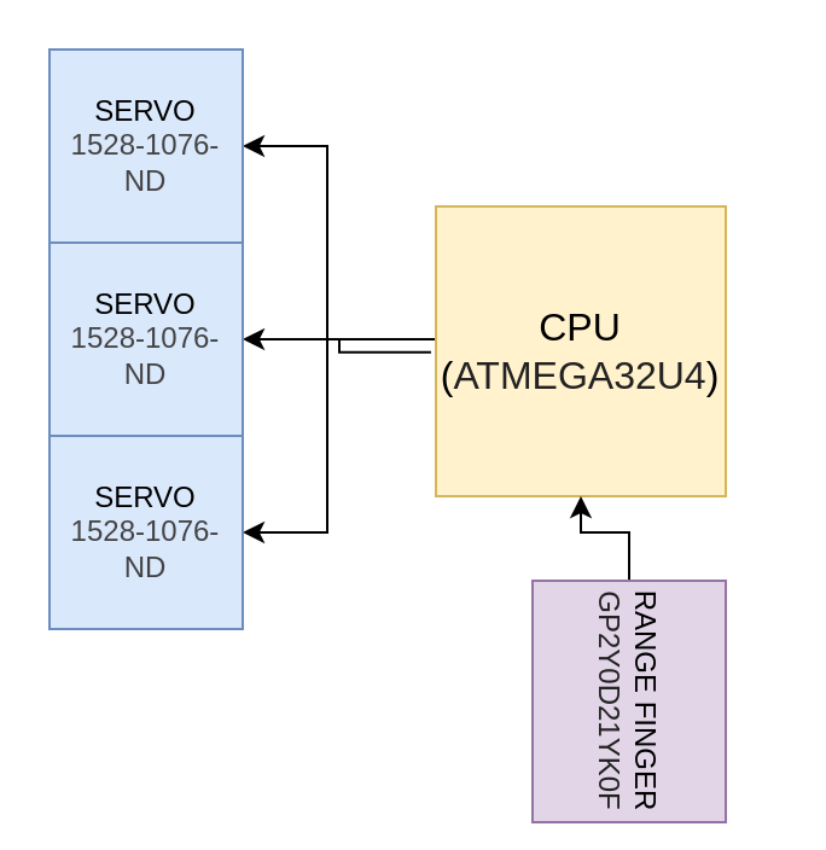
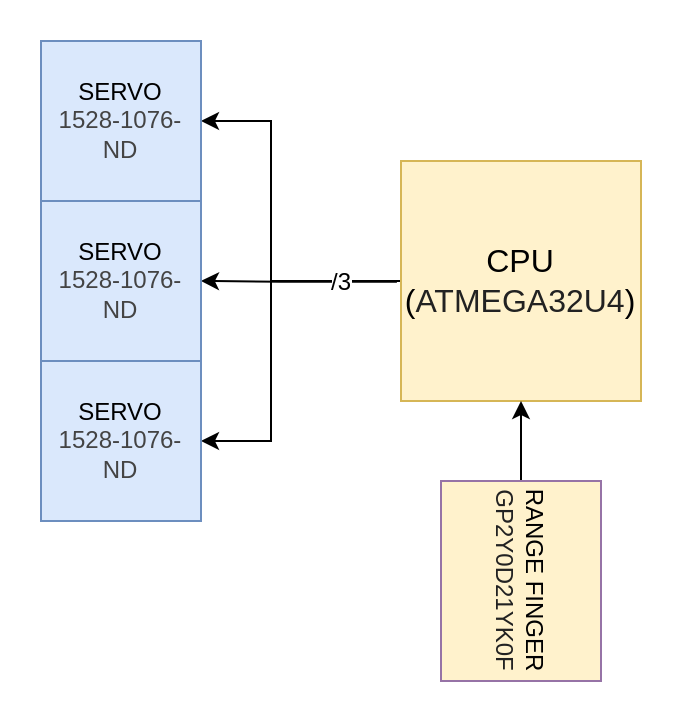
- <mxCell id="6" value="&lt;font style=&quot;font-size: 16px&quot;&gt;CPU&lt;br&gt;&lt;font style=&quot;font-size: 16px&quot;&gt;(&lt;span style=&quot;color: rgb(34 , 34 , 34) ; font-family: &amp;#34;arial&amp;#34; , &amp;#34;helvetica&amp;#34; , sans-serif , &amp;#34;dk&amp;#34;&quot;&gt;&lt;font style=&quot;font-size: 16px&quot;&gt;ATMEGA32U4&lt;/font&gt;&lt;/span&gt;)&lt;/font&gt;&lt;/font&gt;" style="whiteSpace=wrap;html=1;aspect=fixed;fillColor=#fff2cc;strokeColor=#d6b656;" vertex="1" parent="1"><mxGeometry x="180" y="85" width="120" height="120" as="geometry" /></mxCell>
+ <mxCell id="6" value="&lt;font style=&quot;font-size: 16px&quot;&gt;CPU&lt;br&gt;&lt;font style=&quot;font-size: 16px&quot;&gt;(&lt;span style=&quot;color: rgb(34 , 34 , 34) ; font-family: &amp;#34;arial&amp;#34; , &amp;#34;helvetica&amp;#34; , sans-serif , &amp;#34;dk&amp;#34;&quot;&gt;&lt;font style=&quot;font-size: 16px&quot;&gt;ATMEGA32U4&lt;/font&gt;&lt;/span&gt;)&lt;/font&gt;&lt;/font&gt;" style="whiteSpace=wrap;html=1;aspect=fixed;fillColor=#fff2cc;strokeColor=#d6b656;" vertex="1" parent="1"><mxGeometry x="200" y="80" width="120" height="120" as="geometry" /></mxCell>
- <mxCell id="8" value="RANGE FINGER&lt;br&gt;&lt;span style=&quot;color: rgb(34 , 34 , 34) ; font-family: &amp;#34;arial&amp;#34; , &amp;#34;helvetica&amp;#34; , sans-serif , &amp;#34;dk&amp;#34;&quot;&gt;&lt;font style=&quot;font-size: 12px&quot;&gt;GP2Y0D21YK0F&lt;/font&gt;&lt;/span&gt;" style="rounded=0;whiteSpace=wrap;html=1;rotation=90;fillColor=#e1d5e7;strokeColor=#9673a6;" vertex="1" parent="1"><mxGeometry x="210" y="250" width="100" height="80" as="geometry" /></mxCell>
+ <mxCell id="8" value="RANGE FINGER&lt;br&gt;&lt;span style=&quot;color: rgb(34 , 34 , 34) ; font-family: &amp;#34;arial&amp;#34; , &amp;#34;helvetica&amp;#34; , sans-serif , &amp;#34;dk&amp;#34;&quot;&gt;&lt;font style=&quot;font-size: 12px&quot;&gt;GP2Y0D21YK0F&lt;/font&gt;&lt;/span&gt;" style="rounded=0;whiteSpace=wrap;html=1;rotation=90;fillColor=#fff2cc;strokeColor=#9673a6;" vertex="1" parent="1"><mxGeometry x="210" y="250" width="100" height="80" as="geometry" /></mxCell>
